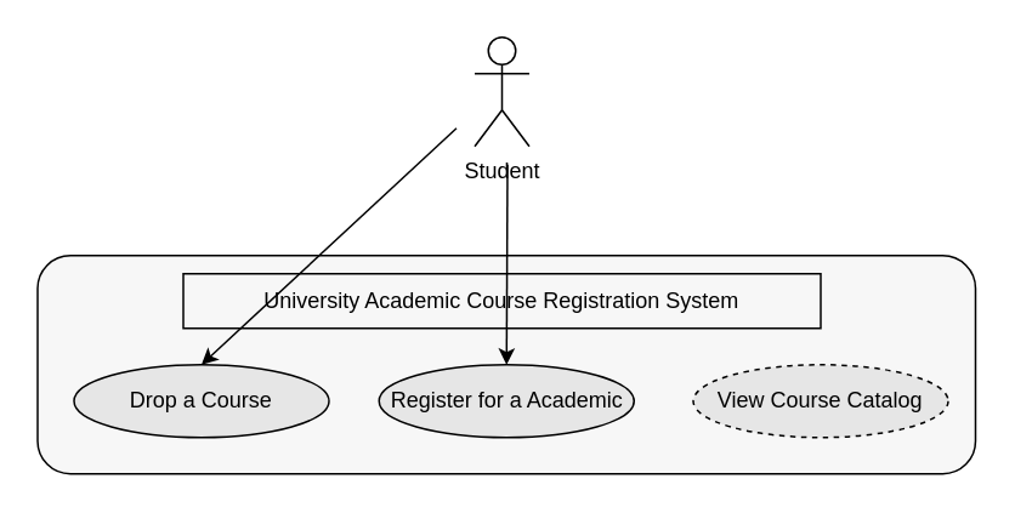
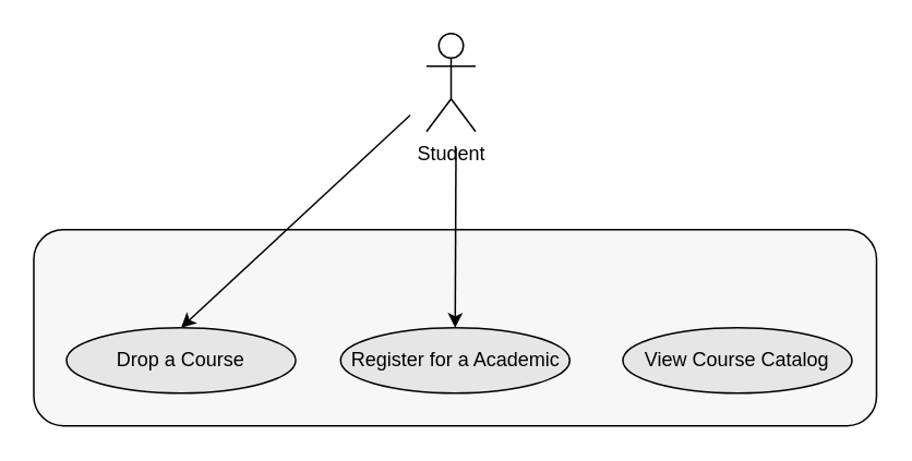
- <mxCell id="4" value="University Academic Course Registration System&lt;br&gt;" style="text;html=1;strokeColor=#000000;fillColor=none;align=center;verticalAlign=middle;whiteSpace=wrap;rounded=0;fontColor=#000000;" parent="1" vertex="1"><mxGeometry x="100" y="150" width="350" height="30" as="geometry" /></mxCell>
- <mxCell id="7" value="View Course Catalog" style="ellipse;whiteSpace=wrap;html=1;strokeColor=#000000;fontColor=#000000;fillColor=#E6E6E6;dashed=1;" parent="1" vertex="1"><mxGeometry x="380" y="200" width="140" height="40" as="geometry" /></mxCell>
+ <mxCell id="7" value="View Course Catalog" style="ellipse;whiteSpace=wrap;html=1;strokeColor=#000000;fontColor=#000000;fillColor=#E6E6E6;" parent="1" vertex="1"><mxGeometry x="380" y="200" width="140" height="40" as="geometry" /></mxCell>
